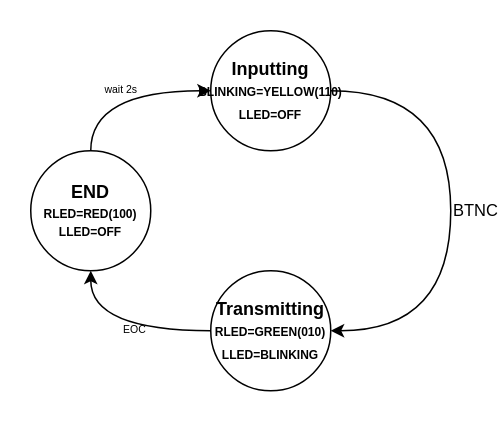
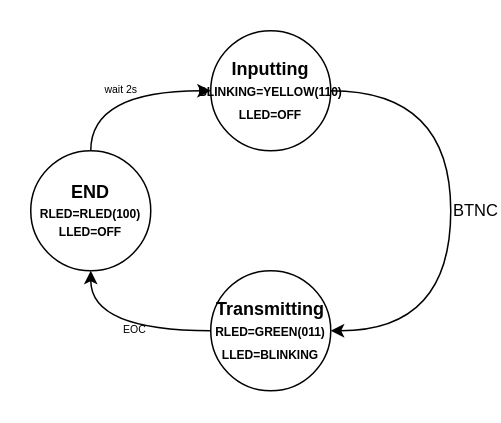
- <mxCell id="7" value="&lt;b style=&quot;font-size: 12px&quot;&gt;END&lt;/b&gt;&lt;br style=&quot;font-size: 12px&quot;&gt;&lt;font size=&quot;1&quot;&gt;&lt;b style=&quot;font-size: 8px&quot;&gt;RLED=RED(100)&lt;br&gt;LLED=OFF&lt;br&gt;&lt;/b&gt;&lt;/font&gt;" style="ellipse;whiteSpace=wrap;html=1;aspect=fixed;fontSize=7;" vertex="1" parent="1"><mxGeometry x="20" y="100" width="80" height="80" as="geometry" /></mxCell>
+ <mxCell id="7" value="&lt;b style=&quot;font-size: 12px&quot;&gt;END&lt;/b&gt;&lt;br style=&quot;font-size: 12px&quot;&gt;&lt;font size=&quot;1&quot;&gt;&lt;b style=&quot;font-size: 8px&quot;&gt;RLED=RLED(100)&lt;br&gt;LLED=OFF&lt;br&gt;&lt;/b&gt;&lt;/font&gt;" style="ellipse;whiteSpace=wrap;html=1;aspect=fixed;fontSize=7;" vertex="1" parent="1"><mxGeometry x="20" y="100" width="80" height="80" as="geometry" /></mxCell>
- <mxCell id="5" value="&lt;font style=&quot;font-weight: bold ; font-size: 12px&quot;&gt;Transmitting&lt;/font&gt;&lt;b style=&quot;font-size: 11px&quot;&gt;&lt;font style=&quot;font-size: 11px&quot;&gt;&lt;br&gt;&lt;/font&gt;&lt;/b&gt;&lt;font style=&quot;font-size: 11px&quot;&gt;&lt;b style=&quot;font-size: 8px&quot;&gt;&lt;font style=&quot;font-size: 8px&quot;&gt;RLED=GREEN(010)&lt;br&gt;LLED=BLINKING&lt;/font&gt;&lt;/b&gt;&lt;br&gt;&lt;/font&gt;" style="ellipse;whiteSpace=wrap;html=1;aspect=fixed;" vertex="1" parent="1"><mxGeometry x="140" y="180" width="80" height="80" as="geometry" /></mxCell>
+ <mxCell id="5" value="&lt;font style=&quot;font-weight: bold ; font-size: 12px&quot;&gt;Transmitting&lt;/font&gt;&lt;b style=&quot;font-size: 11px&quot;&gt;&lt;font style=&quot;font-size: 11px&quot;&gt;&lt;br&gt;&lt;/font&gt;&lt;/b&gt;&lt;font style=&quot;font-size: 11px&quot;&gt;&lt;b style=&quot;font-size: 8px&quot;&gt;&lt;font style=&quot;font-size: 8px&quot;&gt;RLED=GREEN(011)&lt;br&gt;LLED=BLINKING&lt;/font&gt;&lt;/b&gt;&lt;br&gt;&lt;/font&gt;" style="ellipse;whiteSpace=wrap;html=1;aspect=fixed;" vertex="1" parent="1"><mxGeometry x="140" y="180" width="80" height="80" as="geometry" /></mxCell>
